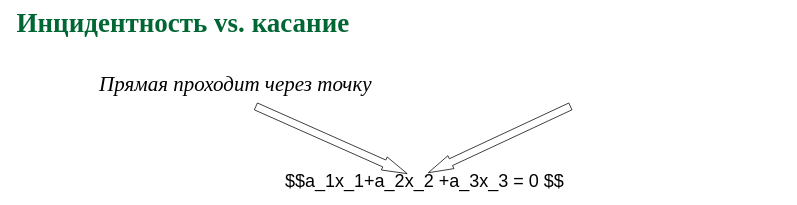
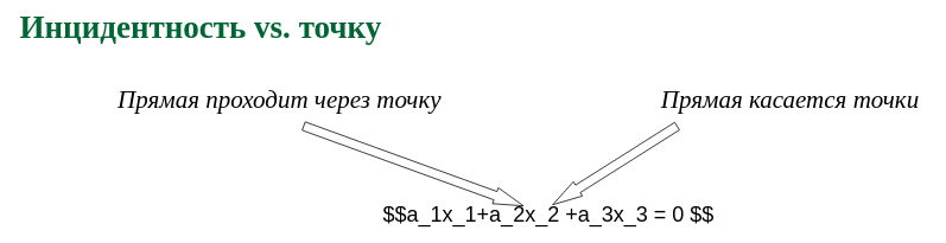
- <mxCell id="2" value="&lt;font color=&quot;#006633&quot; face=&quot;garamond&quot;&gt;&lt;span style=&quot;font-size: 36px&quot;&gt;&lt;b&gt;Инцидентность vs. касание&lt;/b&gt;&lt;/span&gt;&lt;/font&gt;" style="text;html=1;align=left;verticalAlign=middle;whiteSpace=wrap;rounded=0;" parent="1" vertex="1"><mxGeometry x="20" y="20" width="920" height="20" as="geometry" /></mxCell>
+ <mxCell id="2" value="&lt;font color=&quot;#006633&quot; face=&quot;garamond&quot;&gt;&lt;span style=&quot;font-size: 36px&quot;&gt;&lt;b&gt;Инцидентность vs. точку&lt;/b&gt;&lt;/span&gt;&lt;/font&gt;" style="text;html=1;align=left;verticalAlign=middle;whiteSpace=wrap;rounded=0;" parent="1" vertex="1"><mxGeometry x="20" y="20" width="920" height="20" as="geometry" /></mxCell>
+ <mxCell id="6" value="&lt;font style=&quot;font-size: 28px&quot; face=&quot;Times New Roman&quot;&gt;&lt;i&gt;Прямая касается точки&lt;/i&gt;&lt;/font&gt;" style="text;html=1;align=left;verticalAlign=middle;resizable=0;points=[];autosize=1;" vertex="1" parent="1"><mxGeometry x="740" y="101" width="300" height="20" as="geometry" /></mxCell>
- <mxCell id="4" value="&lt;font style=&quot;font-size: 24px&quot;&gt;$$a_1x_1+a_2x_2 +a_3x_3 = 0&amp;nbsp;$$&lt;/font&gt;" style="text;html=1;align=center;verticalAlign=middle;resizable=0;points=[];autosize=1;" vertex="1" parent="1"><mxGeometry x="370" y="231" width="390" height="20" as="geometry" /></mxCell>
+ <mxCell id="4" value="&lt;font style=&quot;font-size: 24px&quot;&gt;$$a_1x_1+a_2x_2 +a_3x_3 = 0&amp;nbsp;$$&lt;/font&gt;" style="text;html=1;align=center;verticalAlign=middle;resizable=0;points=[];autosize=1;" vertex="1" parent="1"><mxGeometry x="420" y="231" width="390" height="20" as="geometry" /></mxCell>
